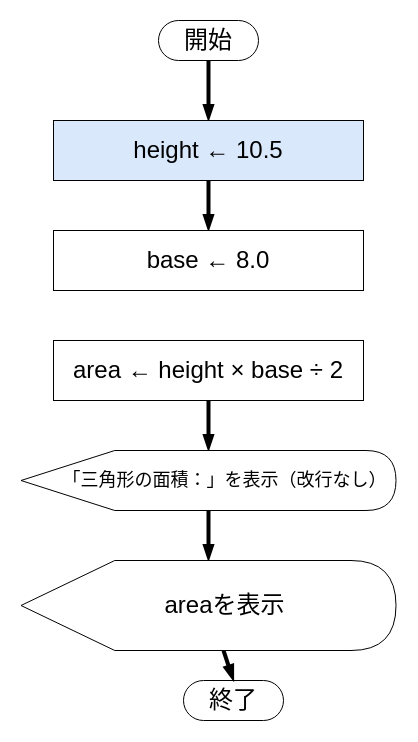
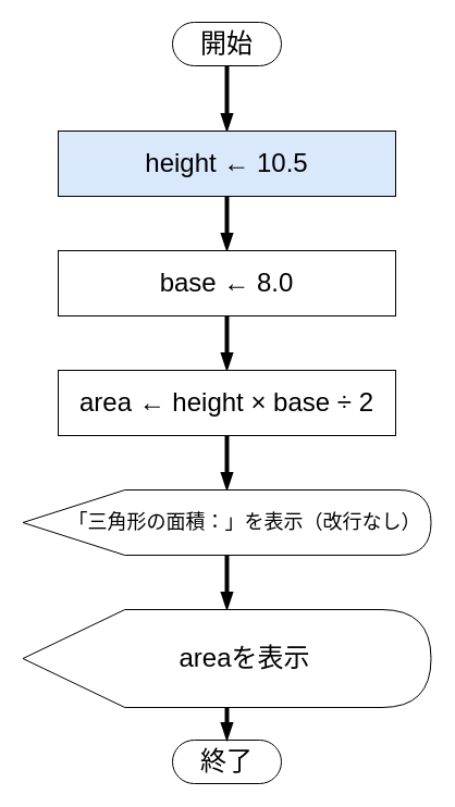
+ <mxCell id="7" style="edgeStyle=none;html=1;exitX=0.5;exitY=1;exitDx=0;exitDy=0;entryX=0.5;entryY=0;entryDx=0;entryDy=0;fontSize=18;endArrow=blockThin;endFill=1;strokeWidth=4;" parent="1" source="8" target="10" edge="1"><mxGeometry relative="1" as="geometry" /></mxCell>
- <mxCell id="4" value="終了" style="rounded=1;whiteSpace=wrap;html=1;arcSize=50;fontSize=24;" parent="1" vertex="1"><mxGeometry x="183" y="680" width="100" height="40" as="geometry" /></mxCell>
+ <mxCell id="4" value="終了" style="rounded=1;whiteSpace=wrap;html=1;arcSize=50;fontSize=24;" parent="1" vertex="1"><mxGeometry x="158" y="680" width="100" height="40" as="geometry" /></mxCell>
